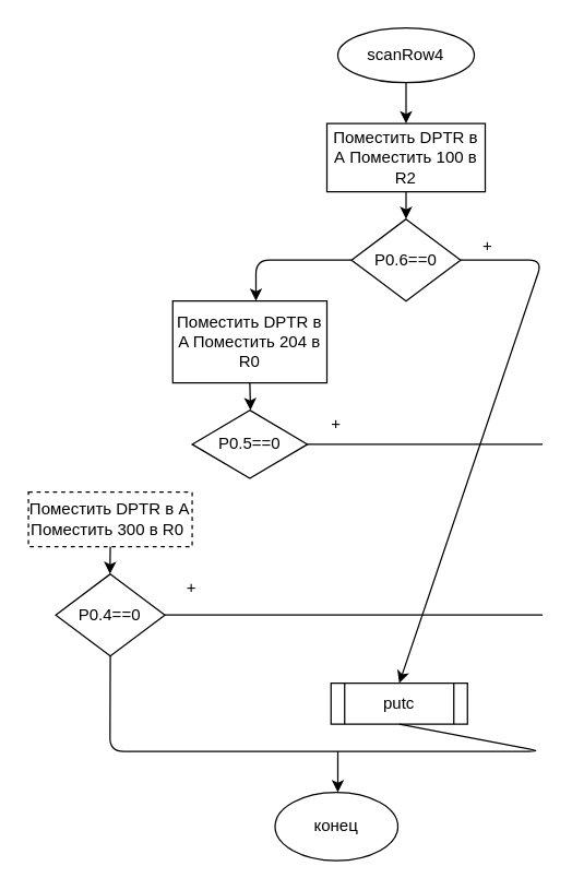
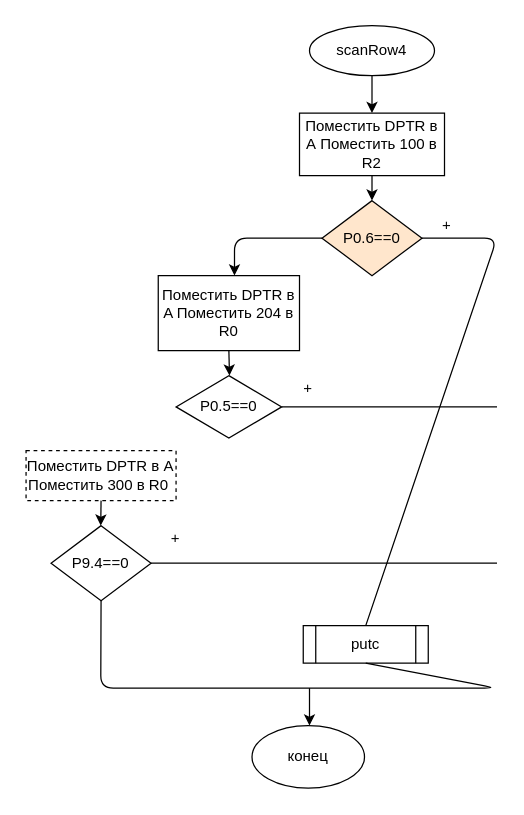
- <mxCell id="7" value="P0.6==0" style="rhombus;whiteSpace=wrap;html=1;" parent="1" vertex="1"><mxGeometry x="257" y="160" width="80" height="60" as="geometry" /></mxCell>
+ <mxCell id="7" value="P0.6==0" style="rhombus;whiteSpace=wrap;html=1;fillColor=#ffe6cc;" parent="1" vertex="1"><mxGeometry x="257" y="160" width="80" height="60" as="geometry" /></mxCell>
- <mxCell id="14" value="P0.4==0" style="rhombus;whiteSpace=wrap;html=1;" parent="1" vertex="1"><mxGeometry x="40.25" y="420" width="80" height="60" as="geometry" /></mxCell>
+ <mxCell id="14" value="P9.4==0" style="rhombus;whiteSpace=wrap;html=1;" parent="1" vertex="1"><mxGeometry x="40.25" y="420" width="80" height="60" as="geometry" /></mxCell>
- <mxCell id="16" value="" style="endArrow=classic;html=1;exitX=1;exitY=0.5;exitDx=0;exitDy=0;entryX=0.5;entryY=0;entryDx=0;entryDy=0;" parent="1" source="7" target="15" edge="1"><mxGeometry width="50" height="50" relative="1" as="geometry"><mxPoint x="327" y="310" as="sourcePoint" /><mxPoint x="377" y="260" as="targetPoint" /><Array as="points"><mxPoint x="397" y="190" /></Array></mxGeometry></mxCell>
+ <mxCell id="16" value="" style="endArrow=none;html=1;exitX=1;exitY=0.5;exitDx=0;exitDy=0;entryX=0.5;entryY=0;entryDx=0;entryDy=0;" parent="1" source="7" target="15" edge="1"><mxGeometry width="50" height="50" relative="1" as="geometry"><mxPoint x="327" y="310" as="sourcePoint" /><mxPoint x="377" y="260" as="targetPoint" /><Array as="points"><mxPoint x="397" y="190" /></Array></mxGeometry></mxCell>
